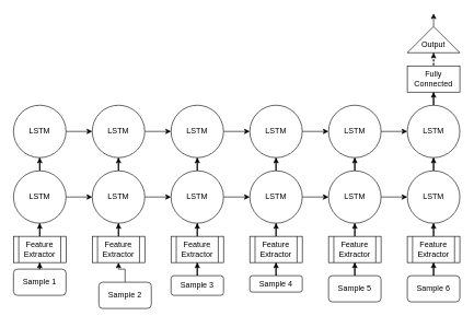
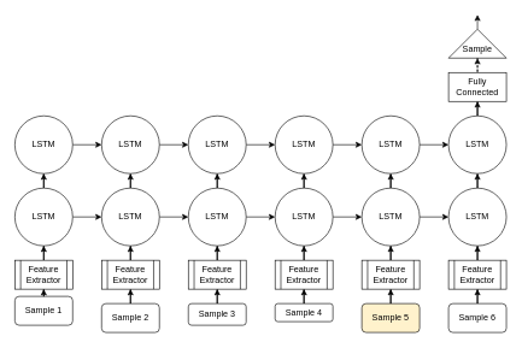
- <mxCell id="44" value="&lt;br&gt;Output" style="triangle;whiteSpace=wrap;html=1;direction=north;" parent="1" vertex="1"><mxGeometry x="620" y="40" width="80" height="40" as="geometry" /></mxCell>
+ <mxCell id="44" value="&lt;br&gt;Sample" style="triangle;whiteSpace=wrap;html=1;direction=north;" parent="1" vertex="1"><mxGeometry x="620" y="40" width="80" height="40" as="geometry" /></mxCell>
- <mxCell id="31" value="Sample 5" style="rounded=1;whiteSpace=wrap;html=1;" parent="1" vertex="1"><mxGeometry x="500" y="420" width="80" height="40" as="geometry" /></mxCell>
+ <mxCell id="31" value="Sample 5" style="rounded=1;whiteSpace=wrap;html=1;fillColor=#fff2cc;" parent="1" vertex="1"><mxGeometry x="500" y="420" width="80" height="40" as="geometry" /></mxCell>
- <mxCell id="10" value="Sample 2" style="rounded=1;whiteSpace=wrap;html=1;" parent="1" vertex="1"><mxGeometry x="150" y="430" width="80" height="40" as="geometry" /></mxCell>
+ <mxCell id="10" value="Sample 2" style="rounded=1;whiteSpace=wrap;html=1;" parent="1" vertex="1"><mxGeometry x="140" y="420" width="80" height="40" as="geometry" /></mxCell>
